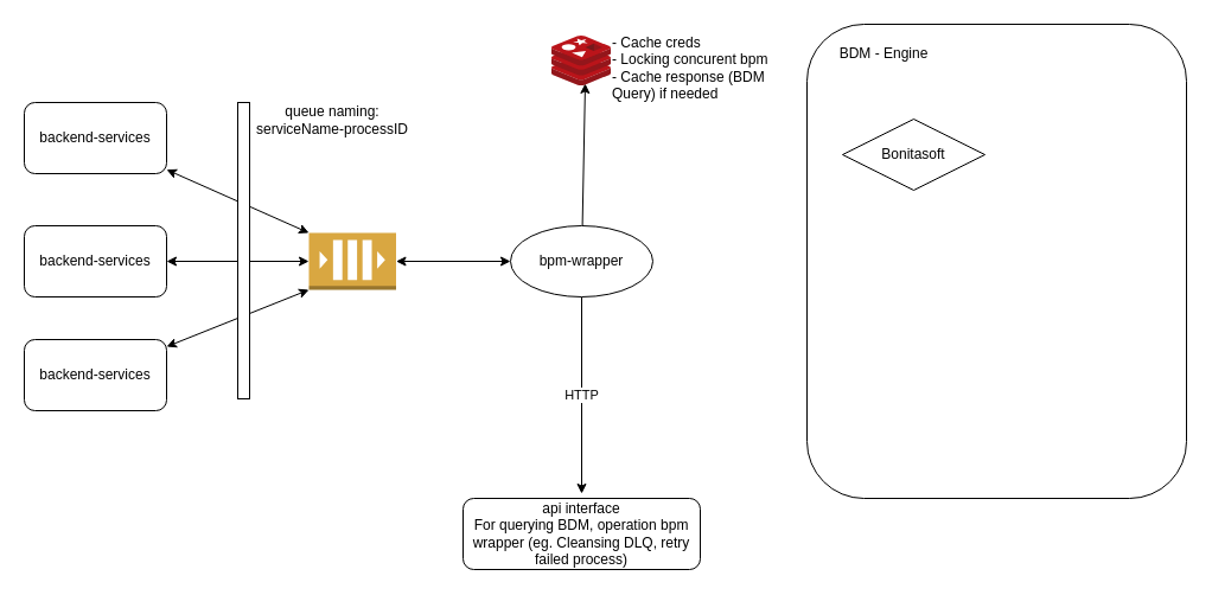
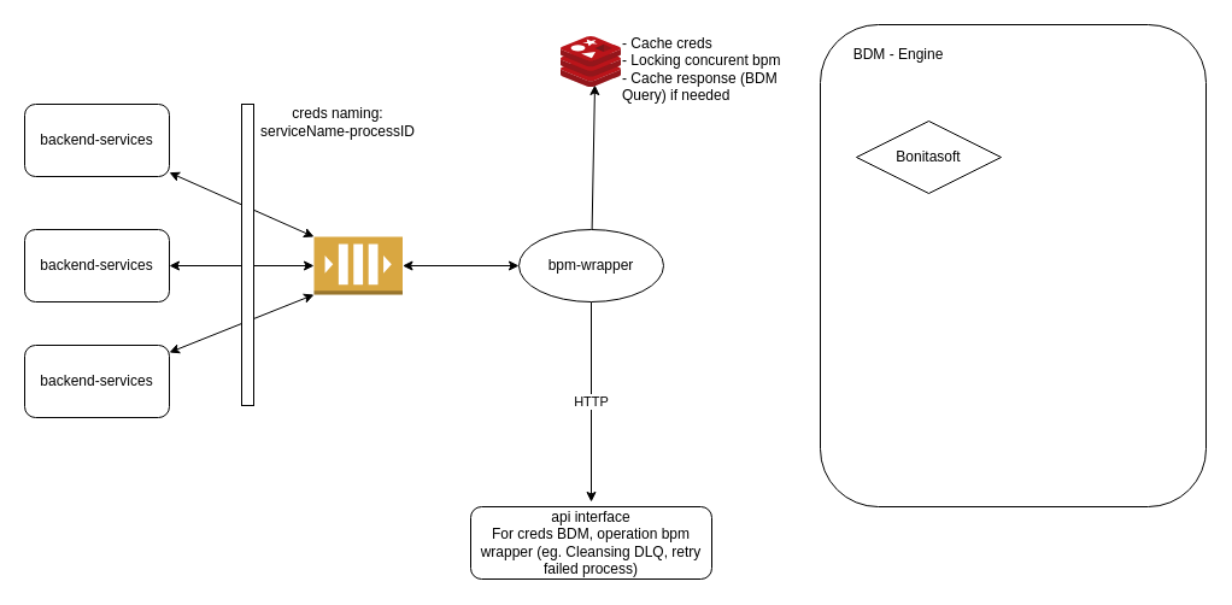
- <mxCell id="16" value="queue naming:&lt;br&gt;serviceName-processID" style="text;html=1;strokeColor=none;fillColor=none;align=center;verticalAlign=middle;whiteSpace=wrap;rounded=0;" parent="1" vertex="1"><mxGeometry x="200" y="86" width="160" height="30" as="geometry" /></mxCell>
+ <mxCell id="16" value="creds naming:&lt;br&gt;serviceName-processID" style="text;html=1;strokeColor=none;fillColor=none;align=center;verticalAlign=middle;whiteSpace=wrap;rounded=0;" parent="1" vertex="1"><mxGeometry x="200" y="86" width="160" height="30" as="geometry" /></mxCell>
- <mxCell id="18" value="api interface&lt;br&gt;For querying BDM, operation bpm wrapper (eg. Cleansing DLQ, retry failed process)" style="rounded=1;whiteSpace=wrap;html=1;" vertex="1" parent="1"><mxGeometry x="390" y="420" width="200" height="60" as="geometry" /></mxCell>
+ <mxCell id="18" value="api interface&lt;br&gt;For creds BDM, operation bpm wrapper (eg. Cleansing DLQ, retry failed process)" style="rounded=1;whiteSpace=wrap;html=1;" vertex="1" parent="1"><mxGeometry x="390" y="420" width="200" height="60" as="geometry" /></mxCell>
